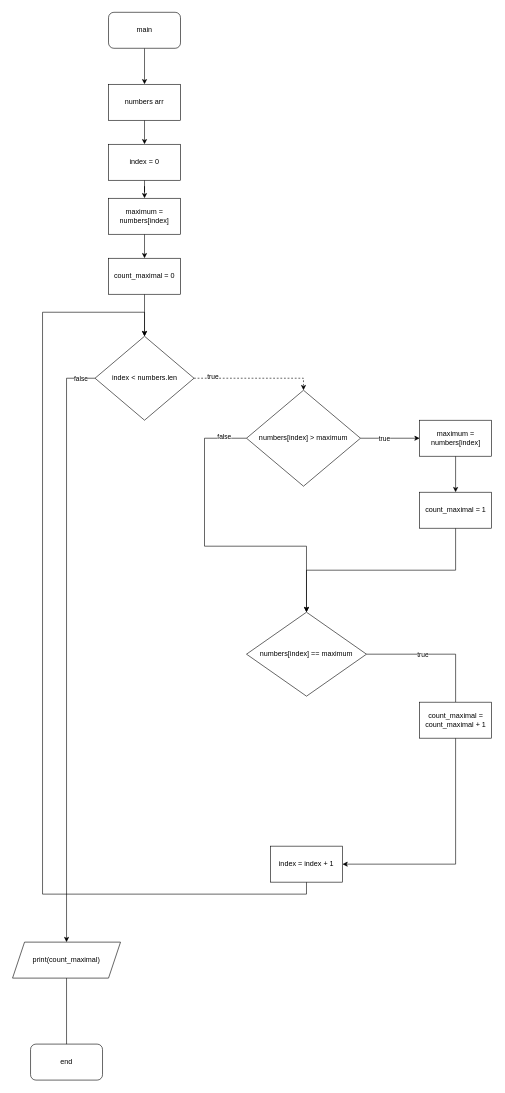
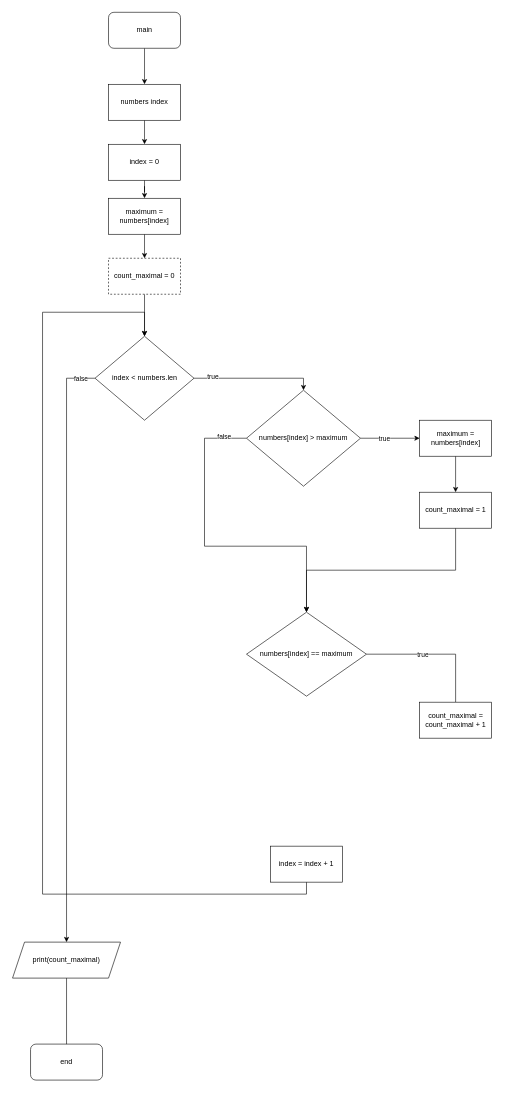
- <mxCell id="5" value="numbers arr" style="rounded=0;whiteSpace=wrap;html=1;" vertex="1" parent="1"><mxGeometry x="180" y="140" width="120" height="60" as="geometry" /></mxCell>
+ <mxCell id="5" value="numbers index" style="rounded=0;whiteSpace=wrap;html=1;" vertex="1" parent="1"><mxGeometry x="180" y="140" width="120" height="60" as="geometry" /></mxCell>
- <mxCell id="11" value="count_maximal = 0" style="rounded=0;whiteSpace=wrap;html=1;" vertex="1" parent="1"><mxGeometry x="180" y="430" width="120" height="60" as="geometry" /></mxCell>
+ <mxCell id="11" value="count_maximal = 0" style="rounded=0;whiteSpace=wrap;html=1;dashed=1;" vertex="1" parent="1"><mxGeometry x="180" y="430" width="120" height="60" as="geometry" /></mxCell>
- <mxCell id="12" style="edgeStyle=orthogonalEdgeStyle;rounded=0;orthogonalLoop=1;jettySize=auto;html=1;exitX=1;exitY=0.5;exitDx=0;exitDy=0;entryX=0.5;entryY=0;entryDx=0;entryDy=0;dashed=1;" edge="1" parent="1" source="16" target="21"><mxGeometry relative="1" as="geometry"><mxPoint x="510" y="800" as="targetPoint" /></mxGeometry></mxCell>
+ <mxCell id="12" style="edgeStyle=orthogonalEdgeStyle;rounded=0;orthogonalLoop=1;jettySize=auto;html=1;exitX=1;exitY=0.5;exitDx=0;exitDy=0;entryX=0.5;entryY=0;entryDx=0;entryDy=0;" edge="1" parent="1" source="16" target="21"><mxGeometry relative="1" as="geometry"><mxPoint x="510" y="800" as="targetPoint" /></mxGeometry></mxCell>
- <mxCell id="29" style="edgeStyle=orthogonalEdgeStyle;rounded=0;orthogonalLoop=1;jettySize=auto;html=1;entryX=1;entryY=0.5;entryDx=0;entryDy=0;exitX=0.5;exitY=1;exitDx=0;exitDy=0;" edge="1" parent="1" source="30" target="32"><mxGeometry relative="1" as="geometry" /></mxCell>
